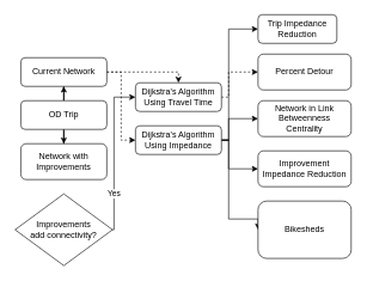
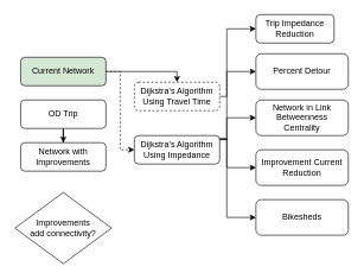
- <mxCell id="7" value="Current Network" style="rounded=1;whiteSpace=wrap;html=1;fontSize=12;glass=0;strokeWidth=1;shadow=0;" parent="1" vertex="1"><mxGeometry x="28" y="80" width="120" height="40" as="geometry" /></mxCell>
+ <mxCell id="7" value="Current Network" style="rounded=1;whiteSpace=wrap;html=1;fontSize=12;glass=0;strokeWidth=1;shadow=0;fillColor=#d5e8d4;" parent="1" vertex="1"><mxGeometry x="28" y="80" width="120" height="40" as="geometry" /></mxCell>
- <mxCell id="5" style="edgeStyle=orthogonalEdgeStyle;rounded=0;orthogonalLoop=1;jettySize=auto;html=1;entryX=0.5;entryY=0;entryDx=0;entryDy=0;dashed=1;" parent="1" source="7" target="20" edge="1"><mxGeometry relative="1" as="geometry"><Array as="points"><mxPoint x="248" y="100" /></Array></mxGeometry></mxCell>
+ <mxCell id="5" style="edgeStyle=orthogonalEdgeStyle;rounded=0;orthogonalLoop=1;jettySize=auto;html=1;entryX=0.5;entryY=0;entryDx=0;entryDy=0;dashed=0;" parent="1" source="7" target="20" edge="1"><mxGeometry relative="1" as="geometry"><Array as="points"><mxPoint x="248" y="100" /></Array></mxGeometry></mxCell>
- <mxCell id="19" style="edgeStyle=orthogonalEdgeStyle;rounded=0;orthogonalLoop=1;jettySize=auto;html=1;entryX=0;entryY=0.5;entryDx=0;entryDy=0;dashed=1;" parent="1" source="20" target="17" edge="1"><mxGeometry relative="1" as="geometry"><Array as="points"><mxPoint x="318" y="135" /><mxPoint x="318" y="100" /></Array></mxGeometry></mxCell>
+ <mxCell id="19" style="edgeStyle=orthogonalEdgeStyle;rounded=0;orthogonalLoop=1;jettySize=auto;html=1;entryX=0;entryY=0.5;entryDx=0;entryDy=0;" parent="1" source="20" target="17" edge="1"><mxGeometry relative="1" as="geometry"><Array as="points"><mxPoint x="318" y="135" /><mxPoint x="318" y="100" /></Array></mxGeometry></mxCell>
- <mxCell id="2" value="" style="edgeStyle=orthogonalEdgeStyle;rounded=0;orthogonalLoop=1;jettySize=auto;html=1;" parent="1" source="4" target="7" edge="1"><mxGeometry relative="1" as="geometry" /></mxCell>
- <mxCell id="20" value="Dijkstra's Algorithm Using Travel Time" style="rounded=1;whiteSpace=wrap;html=1;fontSize=12;glass=0;strokeWidth=1;shadow=0;" parent="1" vertex="1"><mxGeometry x="188" y="115" width="120" height="40" as="geometry" /></mxCell>
+ <mxCell id="20" value="Dijkstra's Algorithm Using Travel Time" style="rounded=1;whiteSpace=wrap;html=1;fontSize=12;glass=0;strokeWidth=1;shadow=0;dashed=1;" parent="1" vertex="1"><mxGeometry x="188" y="115" width="120" height="40" as="geometry" /></mxCell>
- <mxCell id="13" value="Dijkstra's Algorithm Using Impedance" style="rounded=1;whiteSpace=wrap;html=1;fontSize=12;glass=0;strokeWidth=1;shadow=0;" parent="1" vertex="1"><mxGeometry x="188" y="175" width="120" height="40" as="geometry" /></mxCell>
+ <mxCell id="13" value="Dijkstra's Algorithm Using Impedance" style="rounded=1;whiteSpace=wrap;html=1;fontSize=12;glass=0;strokeWidth=1;shadow=0;" parent="1" vertex="1"><mxGeometry x="188" y="190" width="120" height="40" as="geometry" /></mxCell>
- <mxCell id="8" value="Network with Improvements" style="rounded=1;whiteSpace=wrap;html=1;fontSize=12;glass=0;strokeWidth=1;shadow=0;" parent="1" vertex="1"><mxGeometry x="28" y="200" width="120" height="50" as="geometry" /></mxCell>
+ <mxCell id="8" value="Network with Improvements" style="rounded=1;whiteSpace=wrap;html=1;fontSize=12;glass=0;strokeWidth=1;shadow=0;" parent="1" vertex="1"><mxGeometry x="28" y="200" width="120" height="40" as="geometry" /></mxCell>
- <mxCell id="21" value="Yes" style="edgeStyle=orthogonalEdgeStyle;rounded=0;orthogonalLoop=1;jettySize=auto;html=1;entryX=0;entryY=0.5;entryDx=0;entryDy=0;exitX=1;exitY=0.5;exitDx=0;exitDy=0;" parent="1" source="22" target="20" edge="1"><mxGeometry x="-0.521" relative="1" as="geometry"><mxPoint x="158" y="140" as="targetPoint" /><Array as="points"><mxPoint x="158" y="320" /><mxPoint x="158" y="135" /></Array><mxPoint as="offset" /></mxGeometry></mxCell>
- <mxCell id="16" value="Improvement Impedance Reduction" style="rounded=1;whiteSpace=wrap;html=1;fontSize=12;glass=0;strokeWidth=1;shadow=0;" parent="1" vertex="1"><mxGeometry x="359" y="210" width="130" height="50" as="geometry" /></mxCell>
+ <mxCell id="16" value="Improvement Current Reduction" style="rounded=1;whiteSpace=wrap;html=1;fontSize=12;glass=0;strokeWidth=1;shadow=0;" parent="1" vertex="1"><mxGeometry x="359" y="210" width="130" height="50" as="geometry" /></mxCell>
- <mxCell id="18" value="Bikesheds" style="rounded=1;whiteSpace=wrap;html=1;fontSize=12;glass=0;strokeWidth=1;shadow=0;" parent="1" vertex="1"><mxGeometry x="359" y="280" width="130" height="80" as="geometry" /></mxCell>
+ <mxCell id="18" value="Bikesheds" style="rounded=1;whiteSpace=wrap;html=1;fontSize=12;glass=0;strokeWidth=1;shadow=0;" parent="1" vertex="1"><mxGeometry x="359" y="280" width="130" height="50" as="geometry" /></mxCell>
